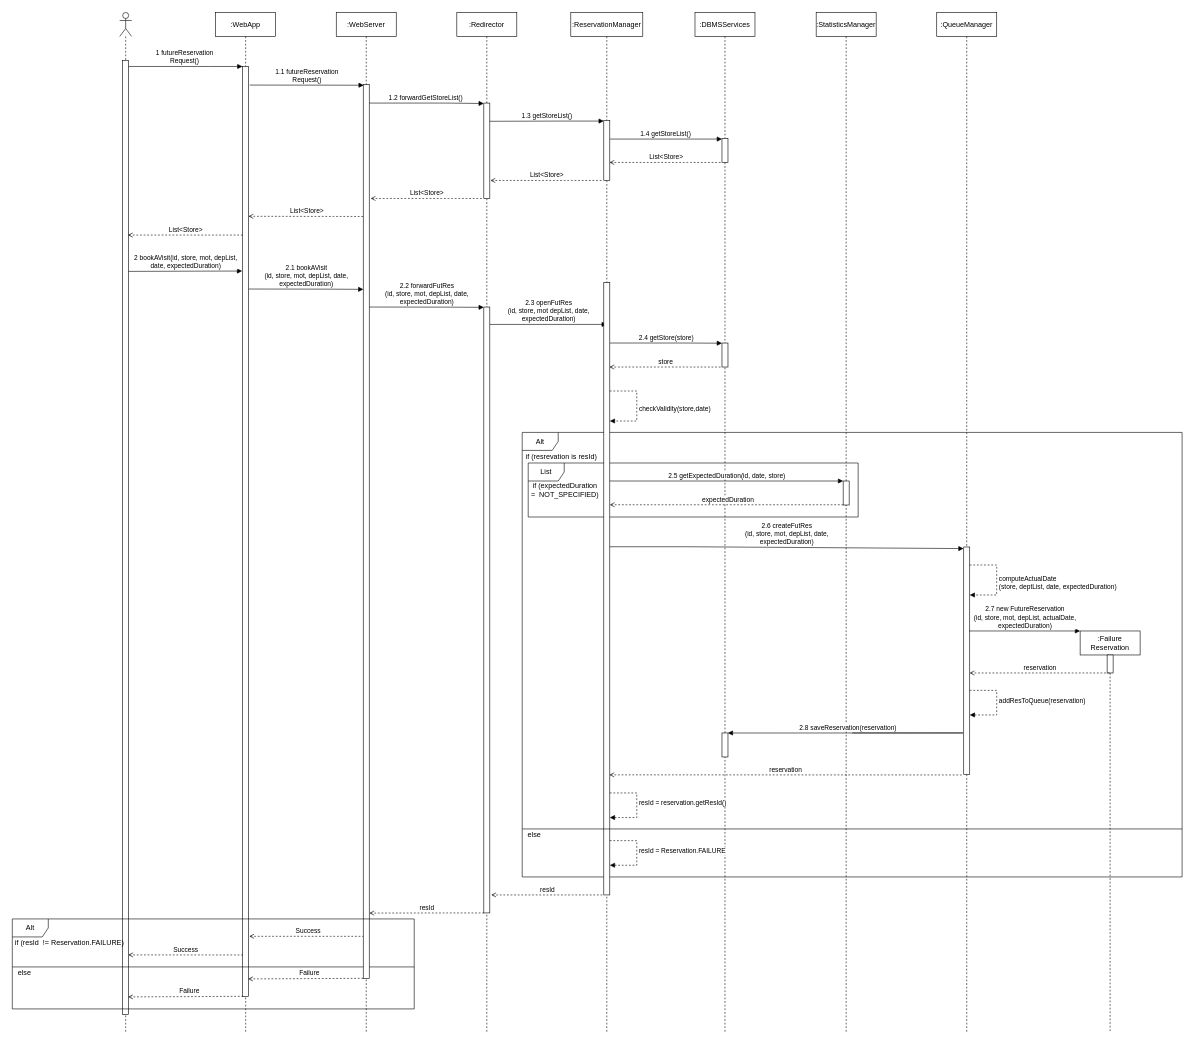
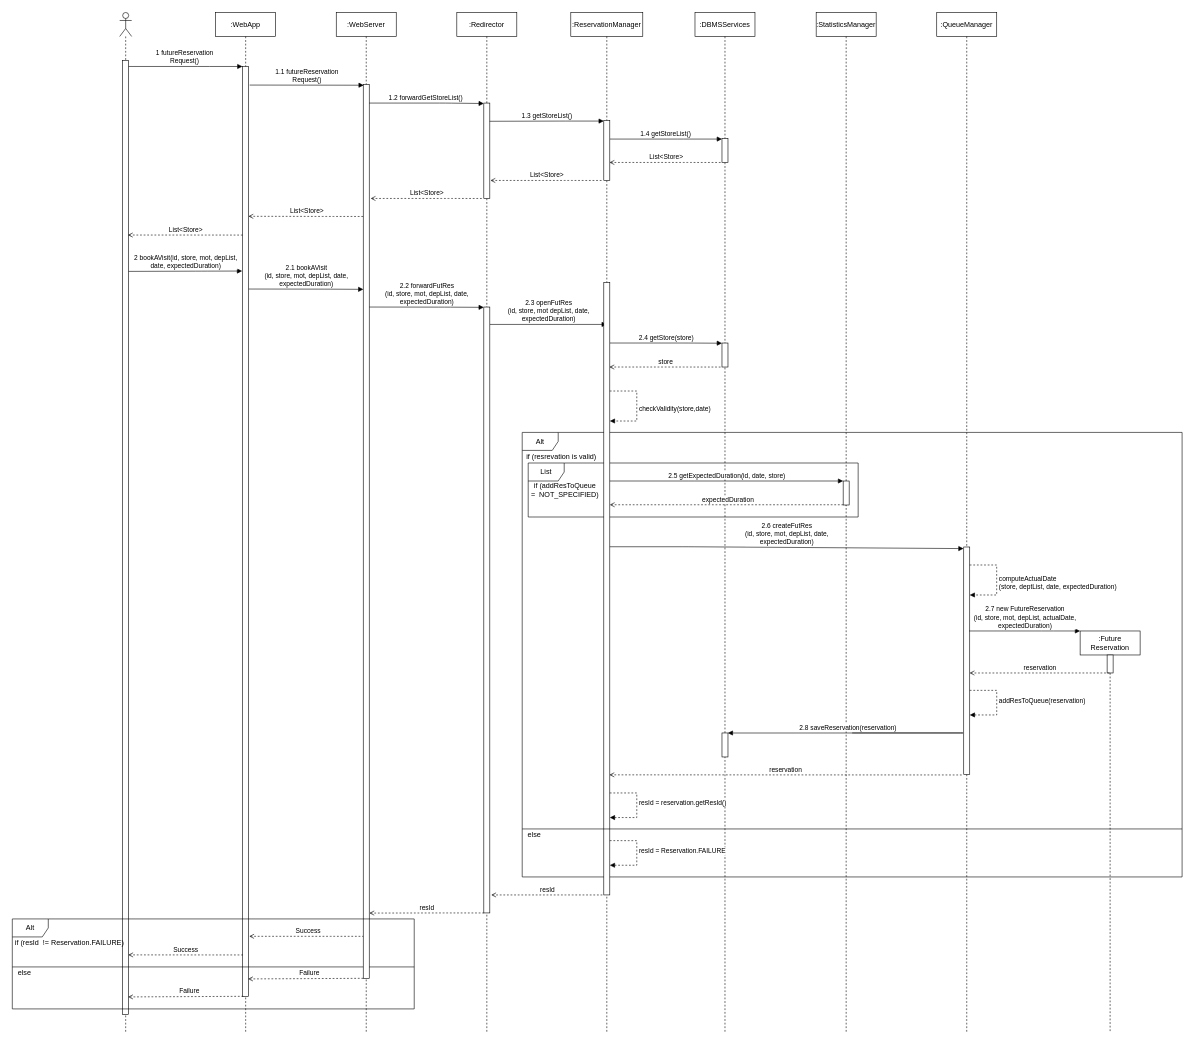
- <mxCell id="32" value="if (resrevation is resId)" style="text;html=1;align=center;verticalAlign=middle;resizable=0;points=[];autosize=1;" parent="1" vertex="1"><mxGeometry x="870" y="751" width="130" height="20" as="geometry" /></mxCell>
+ <mxCell id="32" value="if (resrevation is valid)" style="text;html=1;align=center;verticalAlign=middle;resizable=0;points=[];autosize=1;" parent="1" vertex="1"><mxGeometry x="870" y="751" width="130" height="20" as="geometry" /></mxCell>
- <mxCell id="52" value="&lt;div&gt;if (expectedDuration &lt;br&gt;&lt;/div&gt;&lt;div&gt;=&amp;nbsp; NOT_SPECIFIED)&lt;/div&gt;" style="text;html=1;align=center;verticalAlign=middle;resizable=0;points=[];autosize=1;" parent="1" vertex="1"><mxGeometry x="876" y="801" width="130" height="30" as="geometry" /></mxCell>
+ <mxCell id="52" value="&lt;div&gt;if (addResToQueue &lt;br&gt;&lt;/div&gt;&lt;div&gt;=&amp;nbsp; NOT_SPECIFIED)&lt;/div&gt;" style="text;html=1;align=center;verticalAlign=middle;resizable=0;points=[];autosize=1;" parent="1" vertex="1"><mxGeometry x="876" y="801" width="130" height="30" as="geometry" /></mxCell>
- <mxCell id="37" value="&lt;div&gt;:Failure&lt;/div&gt;&lt;div&gt;Reservation&lt;/div&gt;" style="shape=umlLifeline;perimeter=lifelinePerimeter;whiteSpace=wrap;html=1;container=1;collapsible=0;recursiveResize=0;outlineConnect=0;" parent="1" vertex="1"><mxGeometry x="1800" y="1051" width="100" height="670" as="geometry" /></mxCell>
+ <mxCell id="37" value="&lt;div&gt;:Future&lt;/div&gt;&lt;div&gt;Reservation&lt;/div&gt;" style="shape=umlLifeline;perimeter=lifelinePerimeter;whiteSpace=wrap;html=1;container=1;collapsible=0;recursiveResize=0;outlineConnect=0;" parent="1" vertex="1"><mxGeometry x="1800" y="1051" width="100" height="670" as="geometry" /></mxCell>
